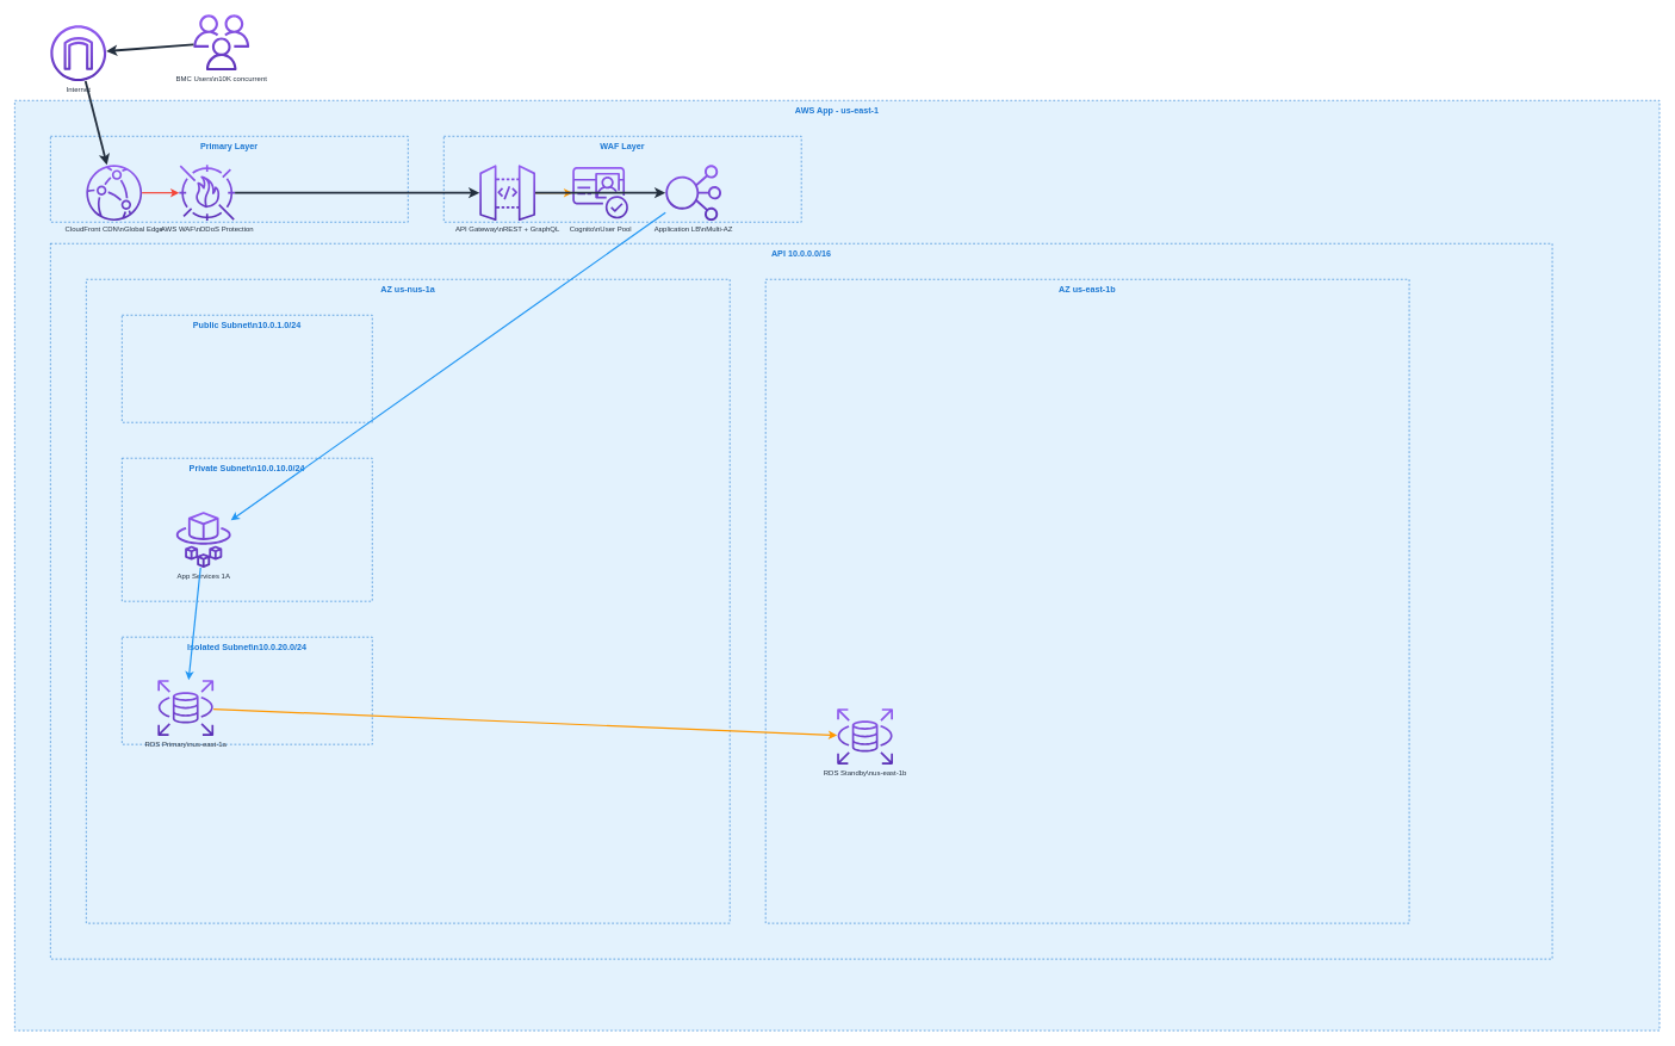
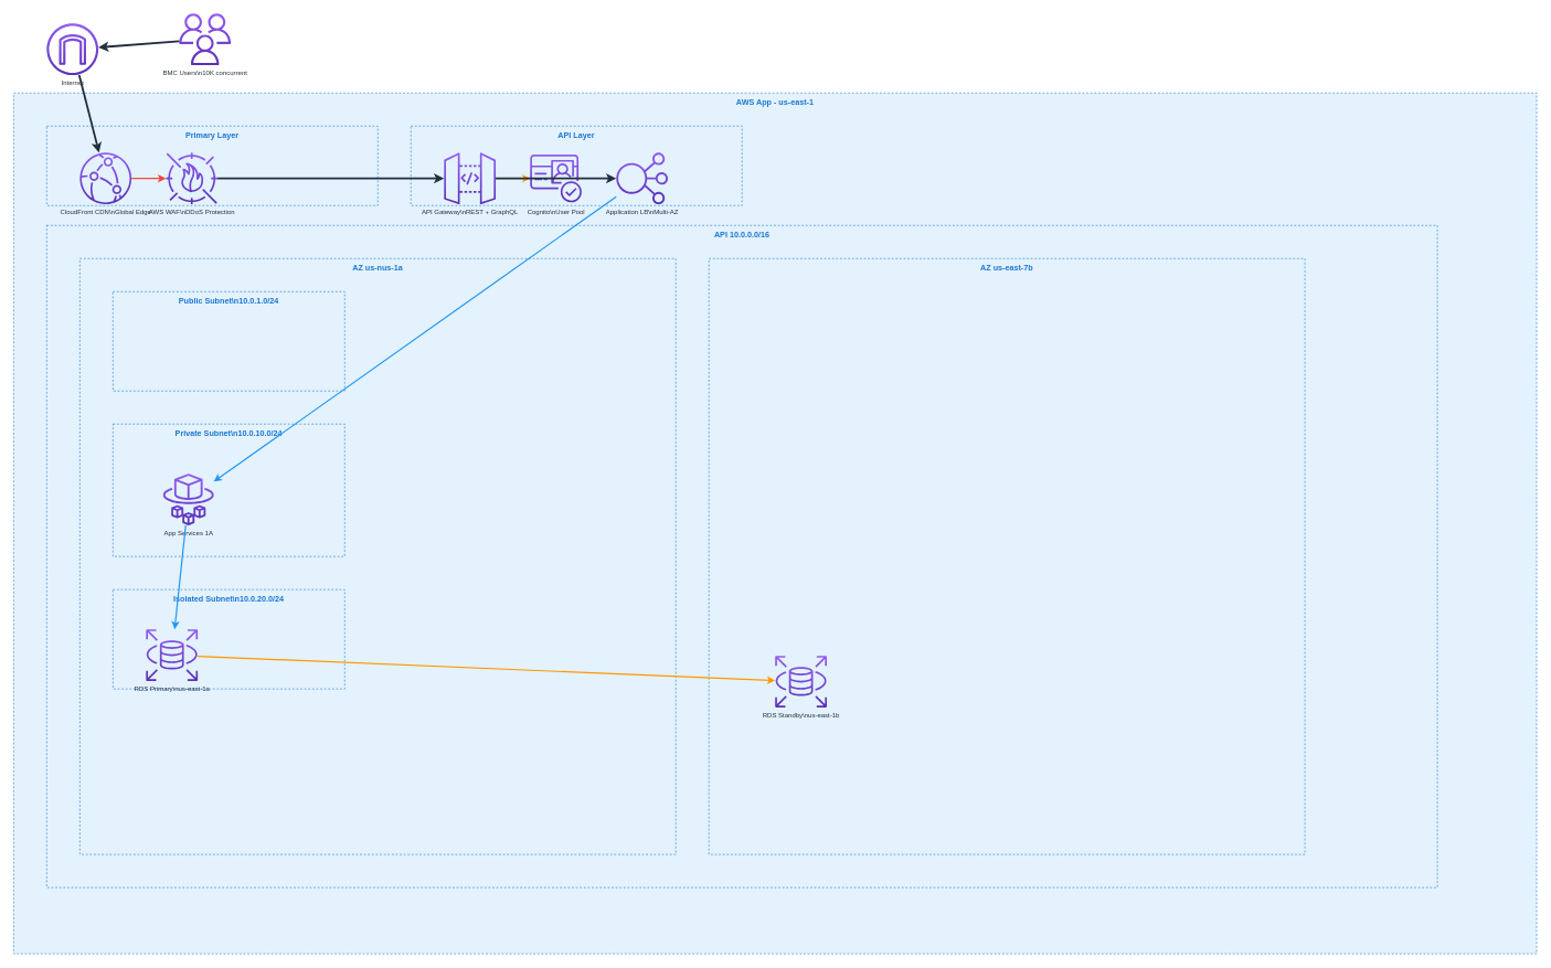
- <mxCell id="17" value="WAF Layer" style="fillColor=#E3F2FD;strokeColor=#1976D2;dashed=1;verticalAlign=top;fontStyle=1;fontColor=#1976D2;whiteSpace=wrap;html=1;fontSize=12;" vertex="1" parent="4"><mxGeometry x="600" y="50" width="500" height="120" as="geometry" /></mxCell>
+ <mxCell id="17" value="API Layer" style="fillColor=#E3F2FD;strokeColor=#1976D2;dashed=1;verticalAlign=top;fontStyle=1;fontColor=#1976D2;whiteSpace=wrap;html=1;fontSize=12;" vertex="1" parent="4"><mxGeometry x="600" y="50" width="500" height="120" as="geometry" /></mxCell>
- <mxCell id="12" value="AZ us-east-1b" style="fillColor=#E3F2FD;strokeColor=#1976D2;dashed=1;verticalAlign=top;fontStyle=1;fontColor=#1976D2;whiteSpace=wrap;html=1;fontSize=12;" vertex="1" parent="5"><mxGeometry x="1000" y="50" width="900" height="900" as="geometry" /></mxCell>
+ <mxCell id="12" value="AZ us-east-7b" style="fillColor=#E3F2FD;strokeColor=#1976D2;dashed=1;verticalAlign=top;fontStyle=1;fontColor=#1976D2;whiteSpace=wrap;html=1;fontSize=12;" vertex="1" parent="5"><mxGeometry x="1000" y="50" width="900" height="900" as="geometry" /></mxCell>
